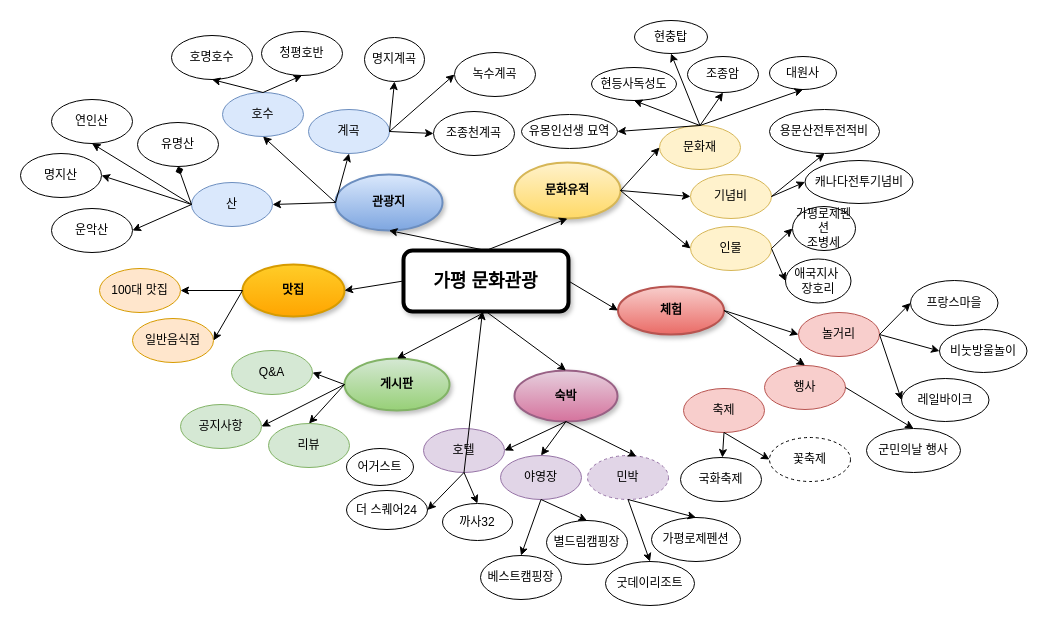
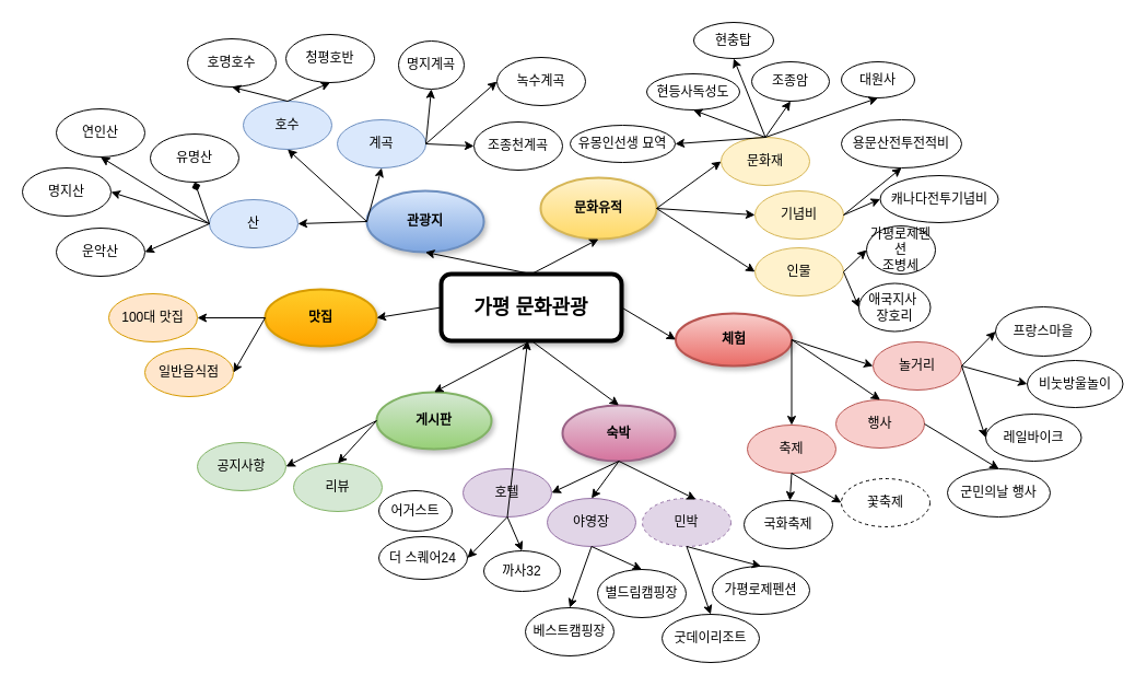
- <mxCell id="3" value="문화유적" style="ellipse;whiteSpace=wrap;html=1;fontStyle=1;labelBackgroundColor=none;fillColor=#fff2cc;strokeColor=#d6b656;gradientColor=#ffd966;strokeWidth=2;shadow=1;" parent="1" vertex="1"><mxGeometry x="514" y="162" width="106" height="56" as="geometry" /></mxCell>
+ <mxCell id="3" value="문화유적" style="ellipse;whiteSpace=wrap;html=1;fontStyle=1;labelBackgroundColor=none;fillColor=#fff2cc;strokeColor=#d6b656;gradientColor=#ffd966;strokeWidth=2;shadow=1;" parent="1" vertex="1"><mxGeometry x="494" y="162" width="106" height="56" as="geometry" /></mxCell>
+ <mxCell id="81" value="" style="endArrow=classic;html=1;rounded=0;exitX=1;exitY=0.5;exitDx=0;exitDy=0;entryX=0.5;entryY=0;entryDx=0;entryDy=0;" edge="1" parent="1" source="10" target="21"><mxGeometry width="50" height="50" relative="1" as="geometry"><mxPoint x="481" y="339" as="sourcePoint" /><mxPoint x="531" y="289" as="targetPoint" /></mxGeometry></mxCell>
- <mxCell id="55" value="Q&amp;amp;A" style="ellipse;whiteSpace=wrap;html=1;fillColor=#d5e8d4;strokeColor=#82b366;" parent="1" vertex="1"><mxGeometry x="231" y="350" width="81" height="44" as="geometry" /></mxCell>
- <mxCell id="95" value="" style="endArrow=classic;html=1;rounded=0;exitX=0;exitY=0.5;exitDx=0;exitDy=0;entryX=1;entryY=0.5;entryDx=0;entryDy=0;" edge="1" parent="1" source="5" target="55"><mxGeometry width="50" height="50" relative="1" as="geometry"><mxPoint x="481" y="339" as="sourcePoint" /><mxPoint x="531" y="289" as="targetPoint" /></mxGeometry></mxCell>
